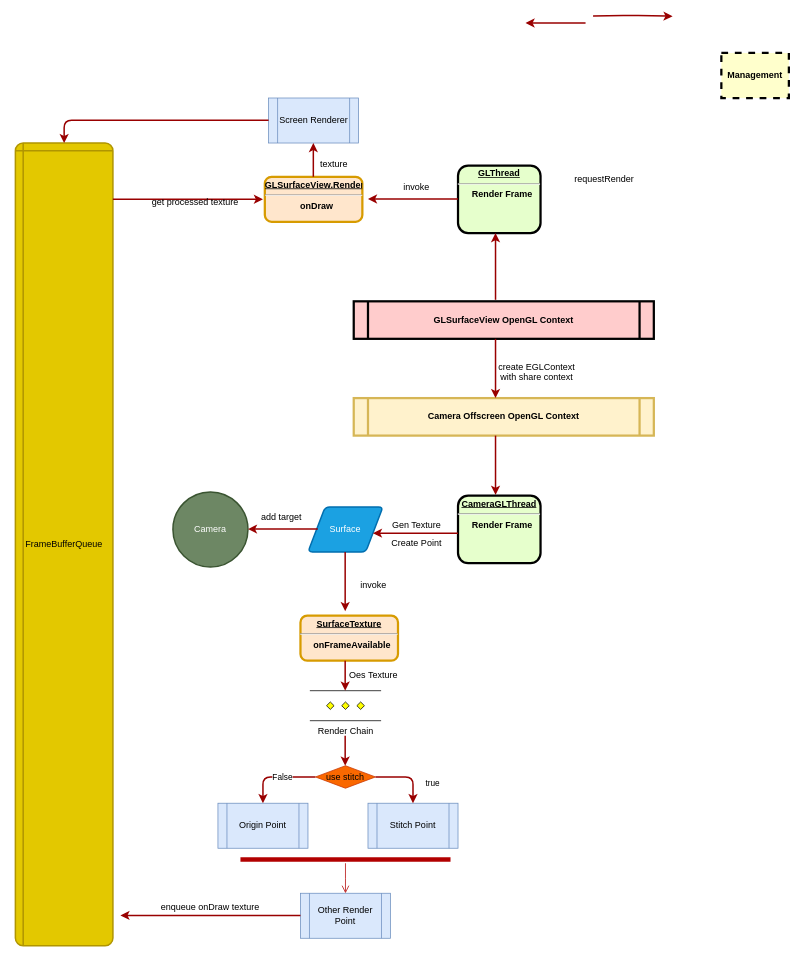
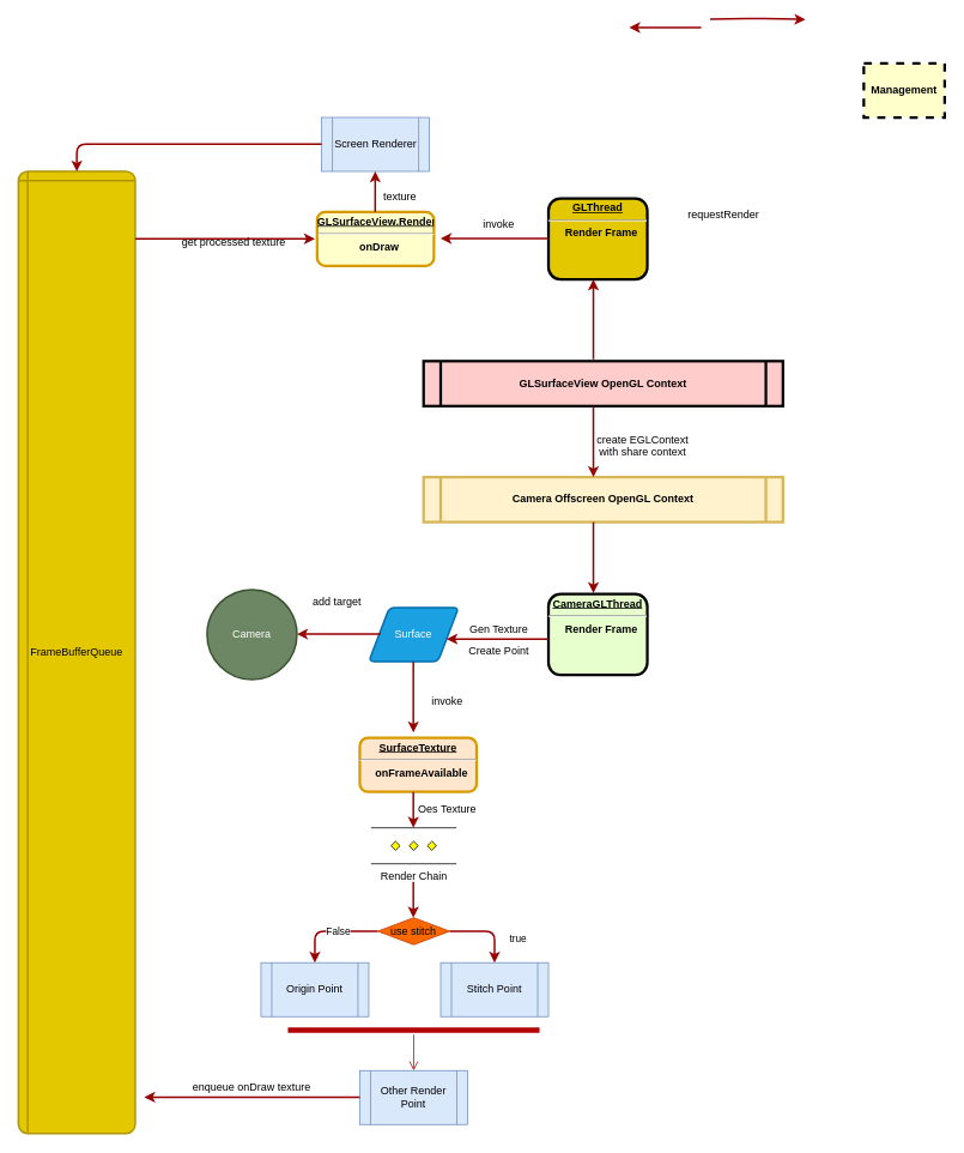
- <mxCell id="41" value="&lt;p style=&quot;margin: 0px; margin-top: 4px; text-align: center; text-decoration: underline;&quot;&gt;GLSurfaceView.Render&lt;/p&gt;&lt;hr&gt;&lt;p style=&quot;margin: 0px; margin-left: 8px;&quot;&gt;onDraw&lt;/p&gt;" style="verticalAlign=middle;align=center;overflow=fill;fontSize=12;fontFamily=Helvetica;html=1;rounded=1;fontStyle=1;strokeWidth=3;fillColor=#ffe6cc;strokeColor=#d79b00;" vertex="1" parent="1"><mxGeometry x="352.5" y="235" width="130" height="60" as="geometry" /></mxCell>
+ <mxCell id="41" value="&lt;p style=&quot;margin: 0px; margin-top: 4px; text-align: center; text-decoration: underline;&quot;&gt;GLSurfaceView.Render&lt;/p&gt;&lt;hr&gt;&lt;p style=&quot;margin: 0px; margin-left: 8px;&quot;&gt;onDraw&lt;/p&gt;" style="verticalAlign=middle;align=center;overflow=fill;fontSize=12;fontFamily=Helvetica;html=1;rounded=1;fontStyle=1;strokeWidth=3;fillColor=#ffffcc;strokeColor=#d79b00;" vertex="1" parent="1"><mxGeometry x="352.5" y="235" width="130" height="60" as="geometry" /></mxCell>
- <mxCell id="3" value="&lt;p style=&quot;margin: 0px; margin-top: 4px; text-align: center; text-decoration: underline;&quot;&gt;&lt;strong&gt;GLThread&lt;/strong&gt;&lt;/p&gt;&lt;hr&gt;&lt;p style=&quot;margin: 0px; margin-left: 8px;&quot;&gt;Render Frame&lt;/p&gt;" style="verticalAlign=middle;align=center;overflow=fill;fontSize=12;fontFamily=Helvetica;html=1;rounded=1;fontStyle=1;strokeWidth=3;fillColor=#E6FFCC" parent="1" vertex="1"><mxGeometry x="610" y="220" width="110" height="90" as="geometry" /></mxCell>
+ <mxCell id="3" value="&lt;p style=&quot;margin: 0px; margin-top: 4px; text-align: center; text-decoration: underline;&quot;&gt;&lt;strong&gt;GLThread&lt;/strong&gt;&lt;/p&gt;&lt;hr&gt;&lt;p style=&quot;margin: 0px; margin-left: 8px;&quot;&gt;Render Frame&lt;/p&gt;" style="verticalAlign=middle;align=center;overflow=fill;fontSize=12;fontFamily=Helvetica;html=1;rounded=1;fontStyle=1;strokeWidth=3;fillColor=#e3c800;" parent="1" vertex="1"><mxGeometry x="610" y="220" width="110" height="90" as="geometry" /></mxCell>
- <mxCell id="23" value="add target" style="text;spacingTop=-5;align=center" vertex="1" parent="1"><mxGeometry x="360" y="680" width="30" height="20" as="geometry" /></mxCell>
+ <mxCell id="23" value="add target" style="text;spacingTop=-5;align=center" vertex="1" parent="1"><mxGeometry x="360" y="660" width="30" height="20" as="geometry" /></mxCell>
